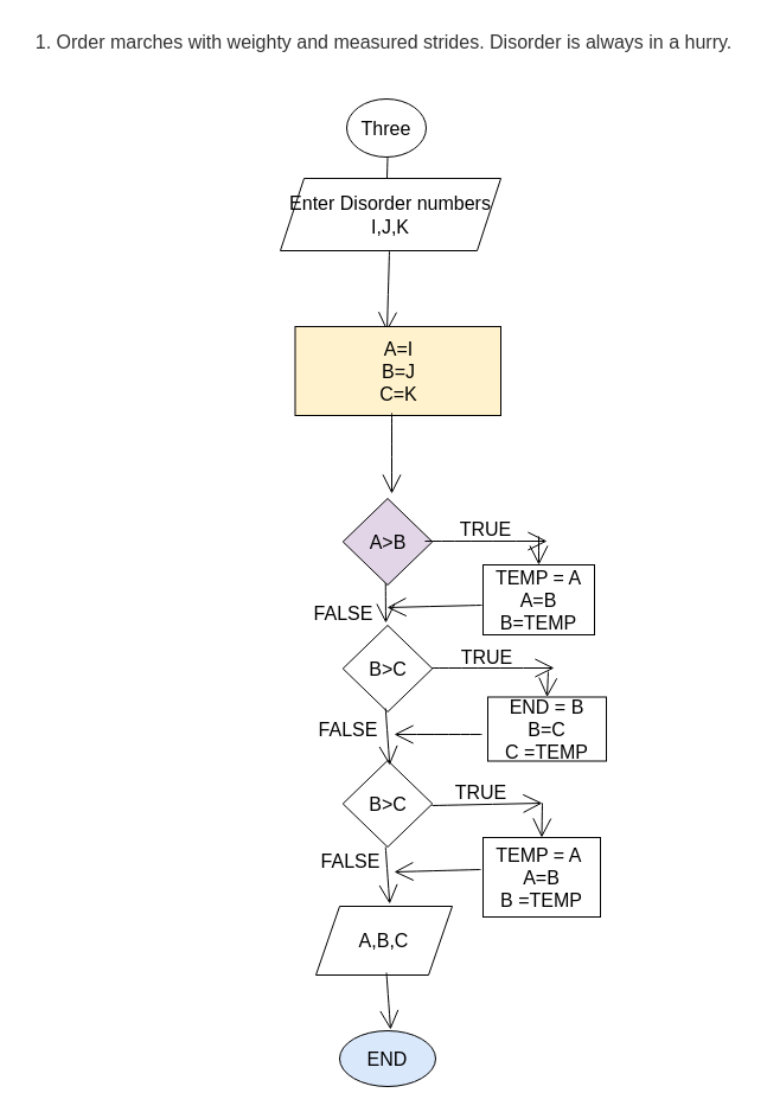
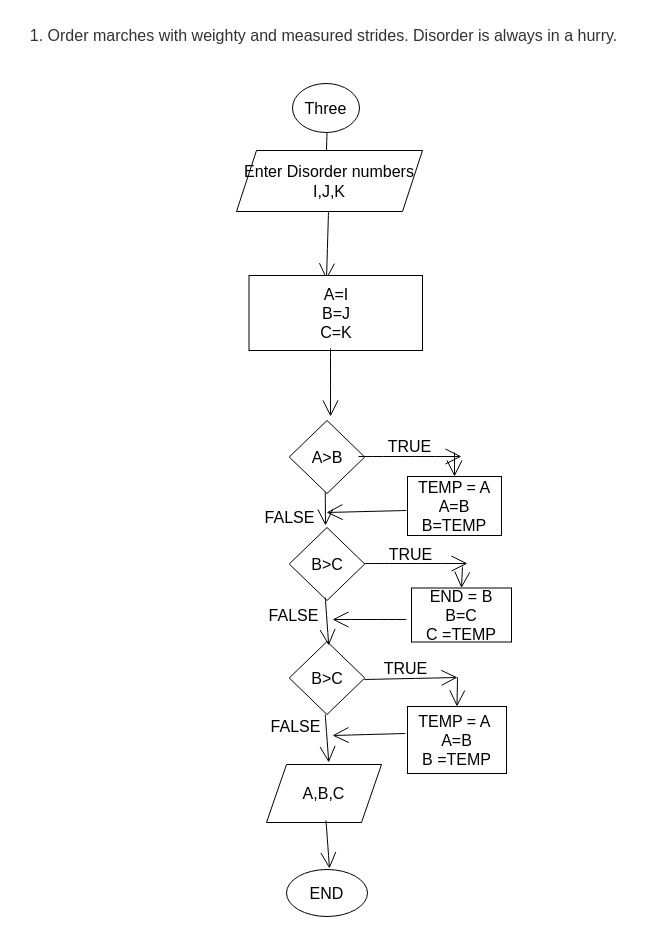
- <mxCell id="6" value="A=I&lt;br&gt;B=J&lt;br&gt;C=K" style="rounded=0;whiteSpace=wrap;html=1;fontSize=16;fillColor=#fff2cc;" parent="1" vertex="1"><mxGeometry x="248.5" y="275" width="173.5" height="75" as="geometry" /></mxCell>
+ <mxCell id="6" value="A=I&lt;br&gt;B=J&lt;br&gt;C=K" style="rounded=0;whiteSpace=wrap;html=1;fontSize=16;" parent="1" vertex="1"><mxGeometry x="248.5" y="275" width="173.5" height="75" as="geometry" /></mxCell>
- <mxCell id="10" value="A&amp;gt;B" style="rhombus;whiteSpace=wrap;html=1;fontSize=16;fillColor=#e1d5e7;" parent="1" vertex="1"><mxGeometry x="288.75" y="420" width="75.5" height="73" as="geometry" /></mxCell>
+ <mxCell id="10" value="A&amp;gt;B" style="rhombus;whiteSpace=wrap;html=1;fontSize=16;" parent="1" vertex="1"><mxGeometry x="288.75" y="420" width="75.5" height="73" as="geometry" /></mxCell>
- <mxCell id="25" value="END" style="ellipse;whiteSpace=wrap;html=1;fontSize=16;fillColor=#dae8fc;" parent="1" vertex="1"><mxGeometry x="286" y="869" width="81" height="47" as="geometry" /></mxCell>
+ <mxCell id="25" value="END" style="ellipse;whiteSpace=wrap;html=1;fontSize=16;" parent="1" vertex="1"><mxGeometry x="286" y="869" width="81" height="47" as="geometry" /></mxCell>
